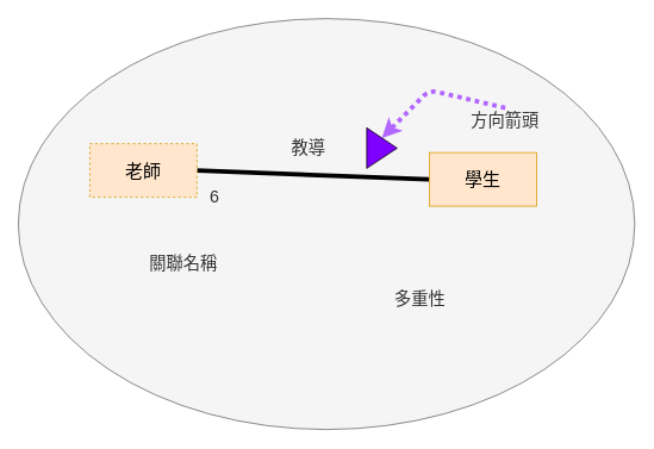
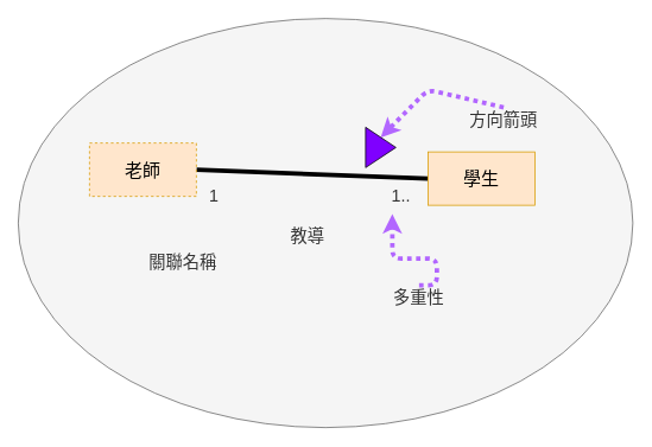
- <mxCell id="11" value="&lt;font style=&quot;font-size: 19px;&quot;&gt;教導&lt;/font&gt;" style="rounded=0;whiteSpace=wrap;html=1;fontSize=16;fillColor=none;strokeColor=none;fontColor=#333333;" vertex="1" parent="1"><mxGeometry x="290" y="150" width="110" height="30" as="geometry" /></mxCell>
+ <mxCell id="11" value="&lt;font style=&quot;font-size: 19px;&quot;&gt;教導&lt;/font&gt;" style="rounded=0;whiteSpace=wrap;html=1;fontSize=16;fillColor=none;strokeColor=none;fontColor=#333333;" vertex="1" parent="1"><mxGeometry x="290" y="250" width="110" height="30" as="geometry" /></mxCell>
- <mxCell id="6" value="&lt;font style=&quot;font-size: 19px;&quot;&gt;6&lt;/font&gt;" style="rounded=0;whiteSpace=wrap;html=1;fontSize=16;fillColor=none;strokeColor=none;fontColor=#333333;" vertex="1" parent="1"><mxGeometry x="220" y="200" width="40" height="40" as="geometry" /></mxCell>
+ <mxCell id="6" value="&lt;font style=&quot;font-size: 19px;&quot;&gt;1&lt;/font&gt;" style="rounded=0;whiteSpace=wrap;html=1;fontSize=16;fillColor=none;strokeColor=none;fontColor=#333333;" vertex="1" parent="1"><mxGeometry x="220" y="200" width="40" height="40" as="geometry" /></mxCell>
+ <mxCell id="7" value="&lt;font style=&quot;font-size: 19px;&quot;&gt;1..&lt;/font&gt;" style="rounded=0;whiteSpace=wrap;html=1;fontSize=16;fillColor=none;strokeColor=none;fontColor=#333333;" vertex="1" parent="1"><mxGeometry x="430" y="200" width="40" height="40" as="geometry" /></mxCell>
+ <mxCell id="9" style="html=1;exitX=0.5;exitY=0;exitDx=0;exitDy=0;entryX=0.25;entryY=1;entryDx=0;entryDy=0;strokeColor=#B266FF;strokeWidth=5;fontSize=19;fontColor=#f5f5f5;endArrow=classic;endFill=1;elbow=vertical;edgeStyle=orthogonalEdgeStyle;rounded=1;dashed=1;dashPattern=1 1;" edge="1" parent="1" source="10" target="7"><mxGeometry relative="1" as="geometry"><Array as="points"><mxPoint x="490" y="320" /><mxPoint x="490" y="290" /><mxPoint x="440" y="290" /></Array></mxGeometry></mxCell>
